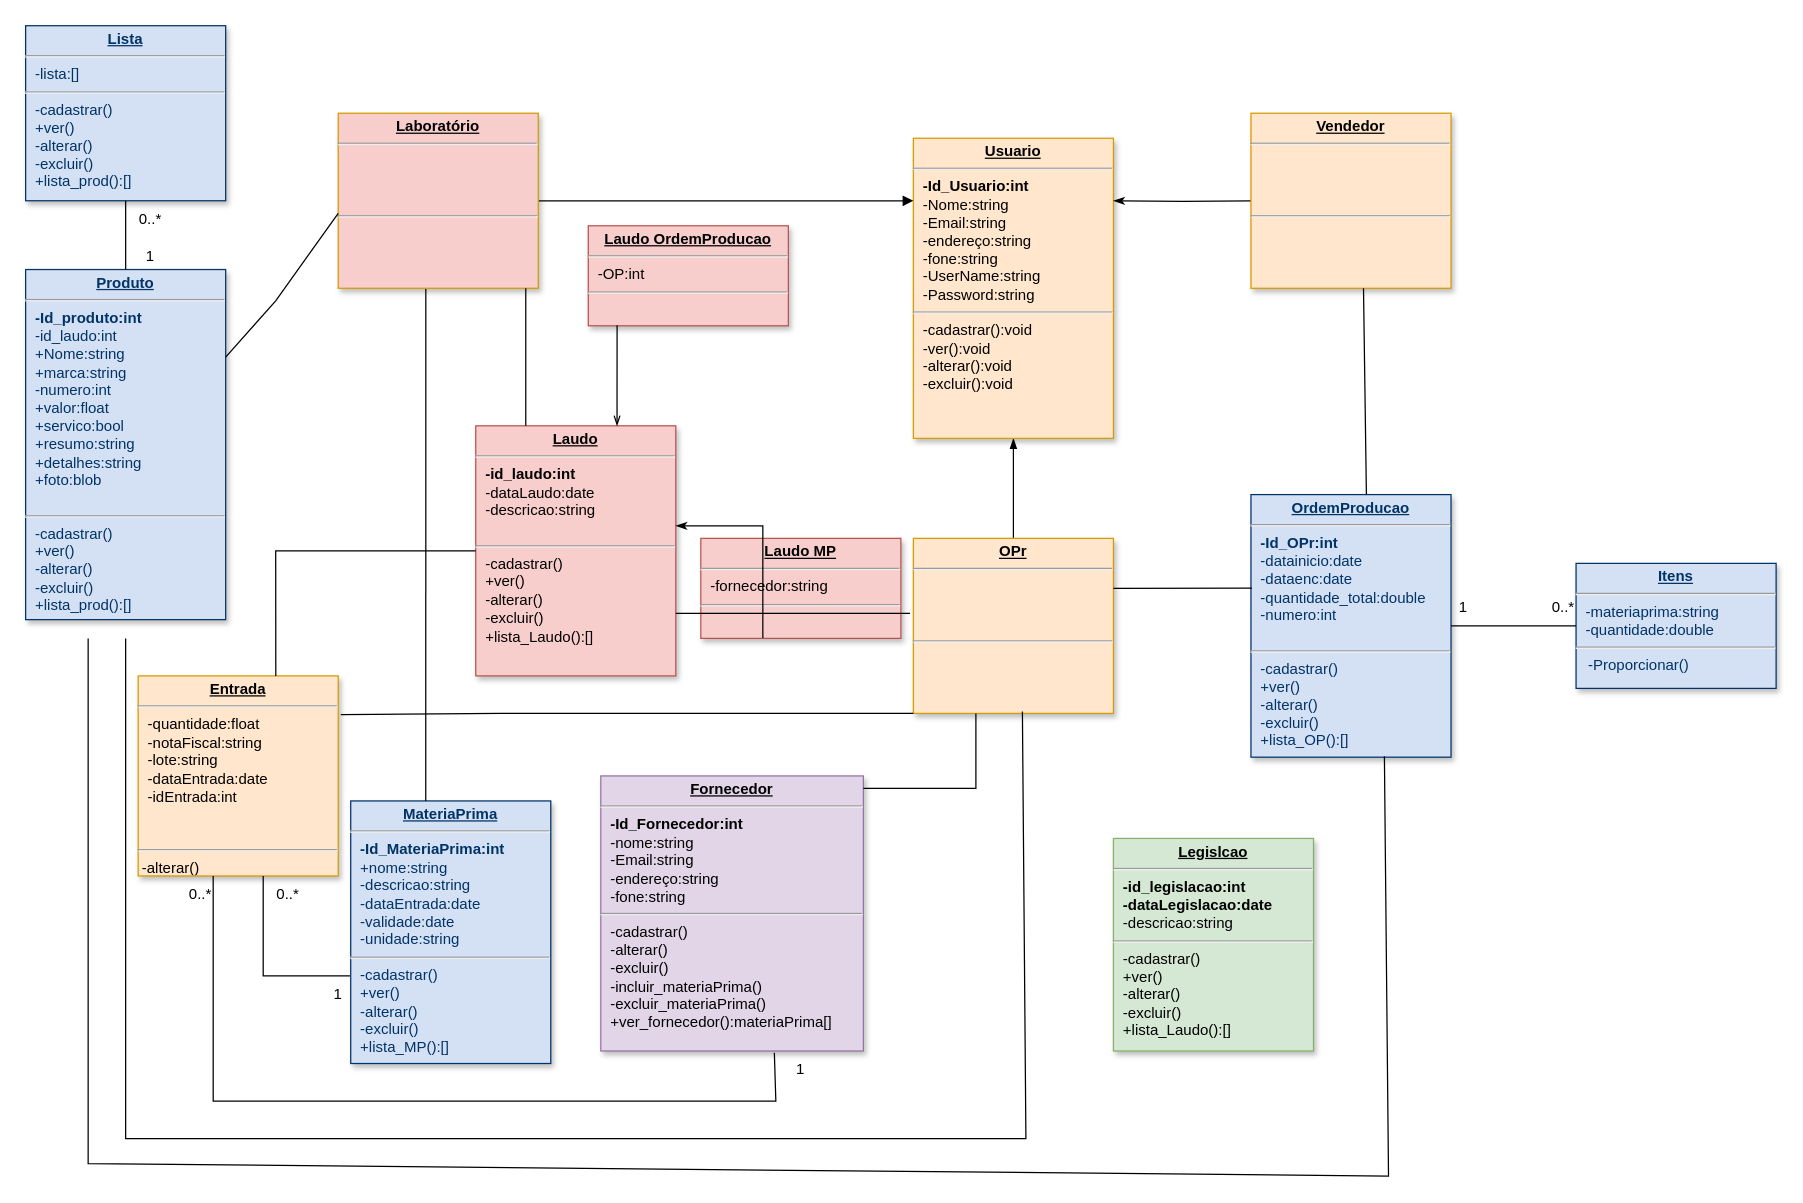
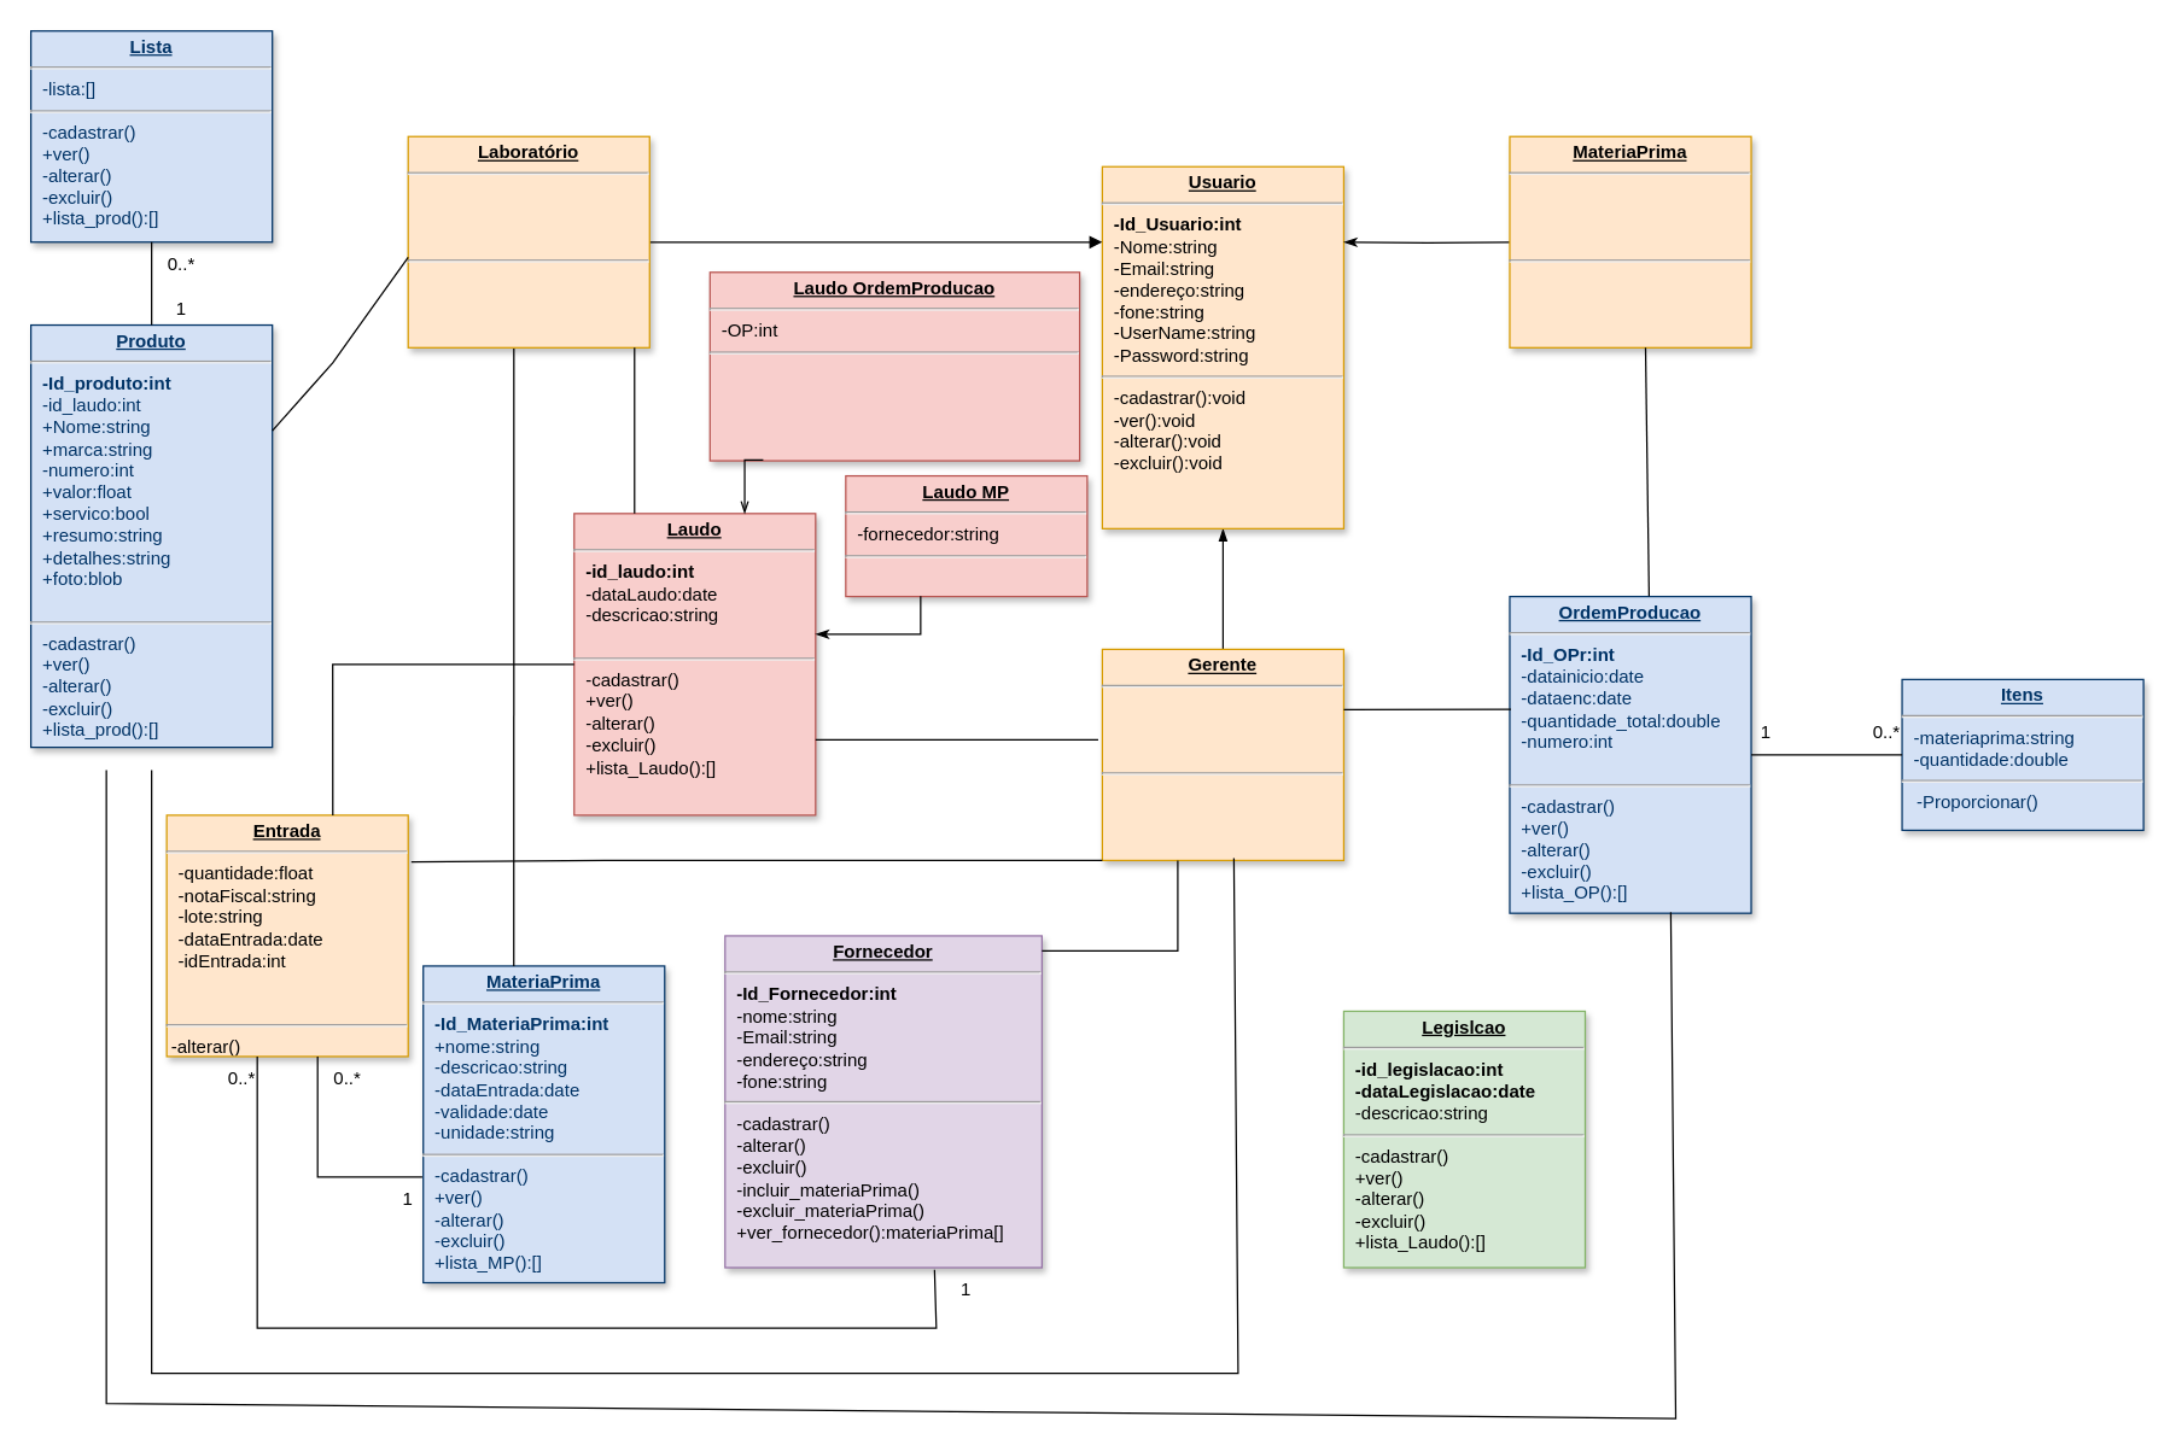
- <mxCell id="12" value="&lt;p style=&quot;margin: 0px; margin-top: 4px; text-align: center; text-decoration: underline;&quot;&gt;&lt;b&gt;Vendedor&lt;/b&gt;&lt;br&gt;&lt;/p&gt;&lt;hr&gt;&lt;div&gt;&lt;br&gt;&lt;/div&gt;&lt;div&gt;&lt;br&gt;&lt;/div&gt;&lt;div&gt;&lt;br&gt;&lt;/div&gt;&lt;hr&gt;&lt;p style=&quot;border-color: var(--border-color); margin: 0px 0px 0px 8px;&quot;&gt;&lt;br&gt;&lt;/p&gt;&lt;p style=&quot;border-color: var(--border-color); margin: 0px 0px 0px 8px;&quot;&gt;&lt;br style=&quot;border-color: var(--border-color);&quot;&gt;&lt;/p&gt;" style="verticalAlign=top;align=left;overflow=fill;fontSize=12;fontFamily=Helvetica;html=1;strokeColor=#d79b00;shadow=1;fillColor=#ffe6cc;" parent="1" vertex="1"><mxGeometry x="1000" y="90" width="160" height="140" as="geometry" /></mxCell>
+ <mxCell id="12" value="&lt;p style=&quot;margin: 0px; margin-top: 4px; text-align: center; text-decoration: underline;&quot;&gt;&lt;b&gt;MateriaPrima&lt;/b&gt;&lt;br&gt;&lt;/p&gt;&lt;hr&gt;&lt;div&gt;&lt;br&gt;&lt;/div&gt;&lt;div&gt;&lt;br&gt;&lt;/div&gt;&lt;div&gt;&lt;br&gt;&lt;/div&gt;&lt;hr&gt;&lt;p style=&quot;border-color: var(--border-color); margin: 0px 0px 0px 8px;&quot;&gt;&lt;br&gt;&lt;/p&gt;&lt;p style=&quot;border-color: var(--border-color); margin: 0px 0px 0px 8px;&quot;&gt;&lt;br style=&quot;border-color: var(--border-color);&quot;&gt;&lt;/p&gt;" style="verticalAlign=top;align=left;overflow=fill;fontSize=12;fontFamily=Helvetica;html=1;strokeColor=#d79b00;shadow=1;fillColor=#ffe6cc;" parent="1" vertex="1"><mxGeometry x="1000" y="90" width="160" height="140" as="geometry" /></mxCell>
- <mxCell id="13" value="&lt;p style=&quot;margin: 0px; margin-top: 4px; text-align: center; text-decoration: underline;&quot;&gt;&lt;b&gt;Laboratório&lt;/b&gt;&lt;br&gt;&lt;/p&gt;&lt;hr&gt;&lt;p style=&quot;margin: 0px; margin-left: 8px;&quot;&gt;&lt;br&gt;&lt;/p&gt;&lt;p style=&quot;margin: 0px; margin-left: 8px;&quot;&gt;&lt;br&gt;&lt;/p&gt;&lt;p style=&quot;margin: 0px; margin-left: 8px;&quot;&gt;&lt;br&gt;&lt;/p&gt;&lt;hr&gt;&lt;p style=&quot;border-color: var(--border-color); margin: 0px 0px 0px 8px;&quot;&gt;&lt;br&gt;&lt;/p&gt;&lt;p style=&quot;border-color: var(--border-color); margin: 0px 0px 0px 8px;&quot;&gt;&lt;br style=&quot;border-color: var(--border-color);&quot;&gt;&lt;/p&gt;" style="verticalAlign=top;align=left;overflow=fill;fontSize=12;fontFamily=Helvetica;html=1;strokeColor=#d79b00;shadow=1;fillColor=#f8cecc;" parent="1" vertex="1"><mxGeometry x="270" y="90" width="160" height="140" as="geometry" /></mxCell>
+ <mxCell id="13" value="&lt;p style=&quot;margin: 0px; margin-top: 4px; text-align: center; text-decoration: underline;&quot;&gt;&lt;b&gt;Laboratório&lt;/b&gt;&lt;br&gt;&lt;/p&gt;&lt;hr&gt;&lt;p style=&quot;margin: 0px; margin-left: 8px;&quot;&gt;&lt;br&gt;&lt;/p&gt;&lt;p style=&quot;margin: 0px; margin-left: 8px;&quot;&gt;&lt;br&gt;&lt;/p&gt;&lt;p style=&quot;margin: 0px; margin-left: 8px;&quot;&gt;&lt;br&gt;&lt;/p&gt;&lt;hr&gt;&lt;p style=&quot;border-color: var(--border-color); margin: 0px 0px 0px 8px;&quot;&gt;&lt;br&gt;&lt;/p&gt;&lt;p style=&quot;border-color: var(--border-color); margin: 0px 0px 0px 8px;&quot;&gt;&lt;br style=&quot;border-color: var(--border-color);&quot;&gt;&lt;/p&gt;" style="verticalAlign=top;align=left;overflow=fill;fontSize=12;fontFamily=Helvetica;html=1;strokeColor=#d79b00;shadow=1;fillColor=#ffe6cc;" parent="1" vertex="1"><mxGeometry x="270" y="90" width="160" height="140" as="geometry" /></mxCell>
- <mxCell id="17" value="&lt;p style=&quot;margin: 0px; margin-top: 4px; text-align: center; text-decoration: underline;&quot;&gt;&lt;b&gt;Laudo OrdemProducao&lt;br&gt;&lt;/b&gt;&lt;/p&gt;&lt;hr&gt;&lt;p style=&quot;margin: 0px; margin-left: 8px;&quot;&gt;-OP:int&lt;/p&gt;&lt;hr&gt;" style="verticalAlign=top;align=left;overflow=fill;fontSize=12;fontFamily=Helvetica;html=1;strokeColor=#b85450;shadow=1;fillColor=#f8cecc;" parent="1" vertex="1"><mxGeometry x="470" y="180" width="160" height="80" as="geometry" /></mxCell>
+ <mxCell id="17" value="&lt;p style=&quot;margin: 0px; margin-top: 4px; text-align: center; text-decoration: underline;&quot;&gt;&lt;b&gt;Laudo OrdemProducao&lt;br&gt;&lt;/b&gt;&lt;/p&gt;&lt;hr&gt;&lt;p style=&quot;margin: 0px; margin-left: 8px;&quot;&gt;-OP:int&lt;/p&gt;&lt;hr&gt;" style="verticalAlign=top;align=left;overflow=fill;fontSize=12;fontFamily=Helvetica;html=1;strokeColor=#b85450;shadow=1;fillColor=#f8cecc;" parent="1" vertex="1"><mxGeometry x="470" y="180" width="245" height="125" as="geometry" /></mxCell>
- <mxCell id="14" value="&lt;p style=&quot;margin: 0px; margin-top: 4px; text-align: center; text-decoration: underline;&quot;&gt;&lt;b&gt;OPr&lt;/b&gt;&lt;/p&gt;&lt;hr&gt;&lt;p style=&quot;margin: 0px; margin-left: 8px;&quot;&gt;&lt;br&gt;&lt;/p&gt;&lt;p style=&quot;margin: 0px; margin-left: 8px;&quot;&gt;&lt;br&gt;&lt;/p&gt;&lt;p style=&quot;margin: 0px; margin-left: 8px;&quot;&gt;&lt;br&gt;&lt;/p&gt;&lt;hr&gt;&lt;br&gt;&lt;p style=&quot;border-color: var(--border-color); margin: 0px 0px 0px 8px;&quot;&gt;&lt;br style=&quot;border-color: var(--border-color);&quot;&gt;&lt;/p&gt;" style="verticalAlign=top;align=left;overflow=fill;fontSize=12;fontFamily=Helvetica;html=1;strokeColor=#d79b00;shadow=1;fillColor=#ffe6cc;" parent="1" vertex="1"><mxGeometry x="730" y="430" width="160" height="140" as="geometry" /></mxCell>
+ <mxCell id="14" value="&lt;p style=&quot;margin: 0px; margin-top: 4px; text-align: center; text-decoration: underline;&quot;&gt;&lt;b&gt;Gerente&lt;/b&gt;&lt;/p&gt;&lt;hr&gt;&lt;p style=&quot;margin: 0px; margin-left: 8px;&quot;&gt;&lt;br&gt;&lt;/p&gt;&lt;p style=&quot;margin: 0px; margin-left: 8px;&quot;&gt;&lt;br&gt;&lt;/p&gt;&lt;p style=&quot;margin: 0px; margin-left: 8px;&quot;&gt;&lt;br&gt;&lt;/p&gt;&lt;hr&gt;&lt;br&gt;&lt;p style=&quot;border-color: var(--border-color); margin: 0px 0px 0px 8px;&quot;&gt;&lt;br style=&quot;border-color: var(--border-color);&quot;&gt;&lt;/p&gt;" style="verticalAlign=top;align=left;overflow=fill;fontSize=12;fontFamily=Helvetica;html=1;strokeColor=#d79b00;shadow=1;fillColor=#ffe6cc;" parent="1" vertex="1"><mxGeometry x="730" y="430" width="160" height="140" as="geometry" /></mxCell>
- <mxCell id="16" value="&lt;p style=&quot;margin: 0px; margin-top: 4px; text-align: center; text-decoration: underline;&quot;&gt;&lt;b&gt;Laudo MP&lt;br&gt;&lt;/b&gt;&lt;/p&gt;&lt;hr&gt;&lt;p style=&quot;margin: 0px; margin-left: 8px;&quot;&gt;-fornecedor:string&lt;br&gt;&lt;/p&gt;&lt;hr&gt;" style="verticalAlign=top;align=left;overflow=fill;fontSize=12;fontFamily=Helvetica;html=1;strokeColor=#b85450;shadow=1;fillColor=#f8cecc;" parent="1" vertex="1"><mxGeometry x="560" y="430" width="160" height="80" as="geometry" /></mxCell>
+ <mxCell id="16" value="&lt;p style=&quot;margin: 0px; margin-top: 4px; text-align: center; text-decoration: underline;&quot;&gt;&lt;b&gt;Laudo MP&lt;br&gt;&lt;/b&gt;&lt;/p&gt;&lt;hr&gt;&lt;p style=&quot;margin: 0px; margin-left: 8px;&quot;&gt;-fornecedor:string&lt;br&gt;&lt;/p&gt;&lt;hr&gt;" style="verticalAlign=top;align=left;overflow=fill;fontSize=12;fontFamily=Helvetica;html=1;strokeColor=#b85450;shadow=1;fillColor=#f8cecc;" parent="1" vertex="1"><mxGeometry x="560" y="315" width="160" height="80" as="geometry" /></mxCell>
